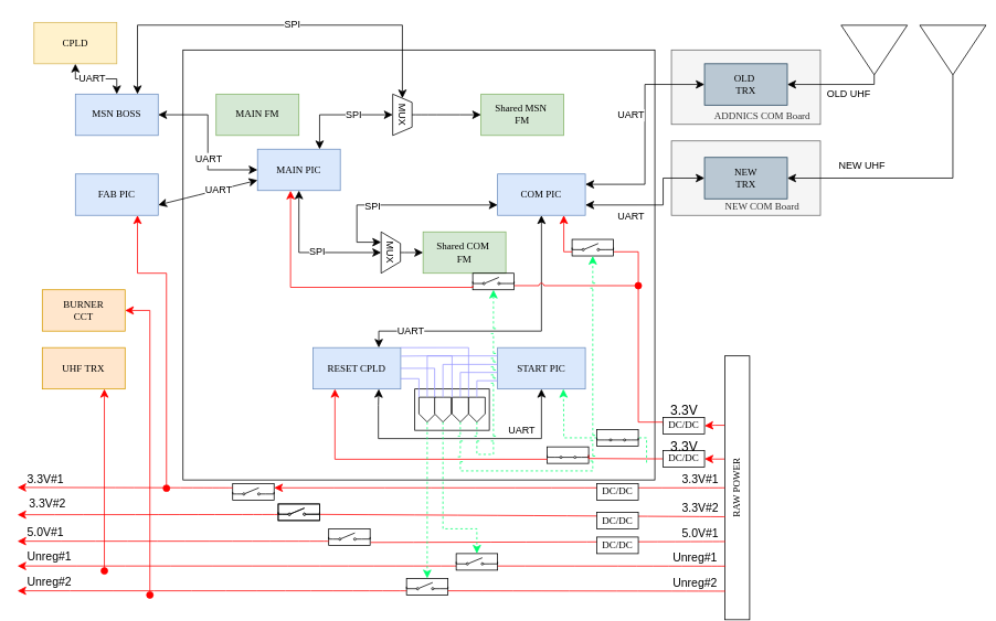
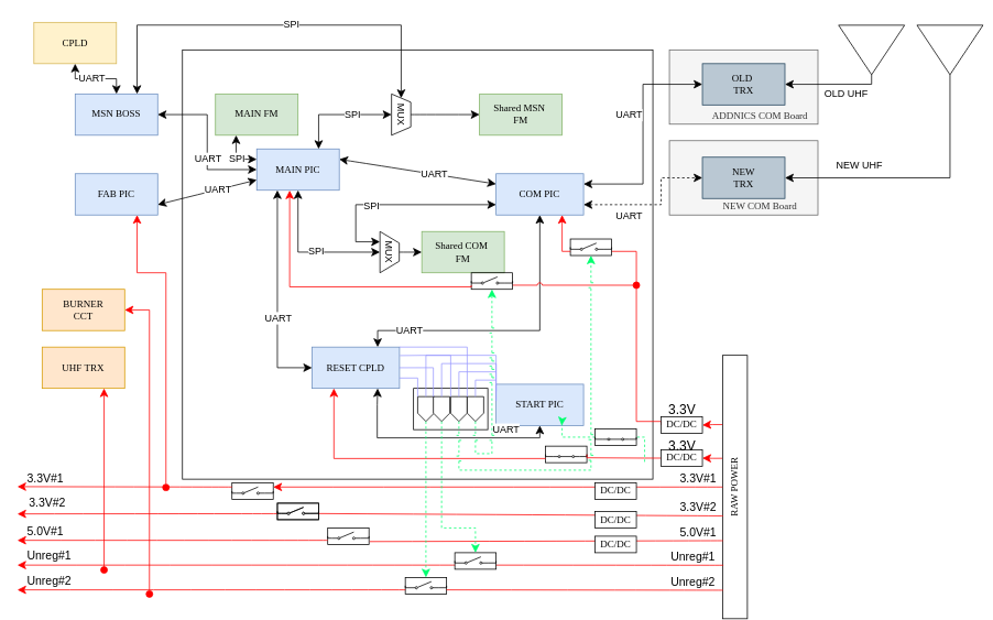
+ <mxCell id="23" value="" style="endArrow=classic;html=1;rounded=0;fontSize=12;startSize=8;endSize=8;exitX=0.25;exitY=1;exitDx=0;exitDy=0;entryX=0;entryY=0.25;entryDx=0;entryDy=0;startArrow=classic;startFill=1;edgeStyle=orthogonalEdgeStyle;" parent="1" source="3" target="4" edge="1"><mxGeometry width="50" height="50" relative="1" as="geometry"><mxPoint x="370" y="269.93" as="sourcePoint" /><mxPoint x="469" y="314.93" as="targetPoint" /></mxGeometry></mxCell>
+ <mxCell id="24" value="SPI" style="edgeLabel;html=1;align=center;verticalAlign=middle;resizable=0;points=[];fontSize=12;" parent="23" vertex="1" connectable="0"><mxGeometry x="0.097" y="1" relative="1" as="geometry"><mxPoint as="offset" /></mxGeometry></mxCell>
+ <mxCell id="13" value="" style="endArrow=classic;html=1;rounded=0;fontSize=12;startSize=8;endSize=8;curved=1;exitX=1;exitY=0.25;exitDx=0;exitDy=0;entryX=0;entryY=0.25;entryDx=0;entryDy=0;startArrow=classic;startFill=1;" parent="1" source="4" target="5" edge="1"><mxGeometry width="50" height="50" relative="1" as="geometry"><mxPoint x="400" y="359.93" as="sourcePoint" /><mxPoint x="450" y="309.93" as="targetPoint" /></mxGeometry></mxCell>
+ <mxCell id="14" value="UART" style="edgeLabel;html=1;align=center;verticalAlign=middle;resizable=0;points=[];fontSize=12;" parent="13" vertex="1" connectable="0"><mxGeometry x="0.209" relative="1" as="geometry"><mxPoint as="offset" /></mxGeometry></mxCell>
- <mxCell id="36" value="" style="endArrow=classic;html=1;rounded=0;fontSize=12;startSize=8;endSize=8;exitX=1;exitY=0.75;exitDx=0;exitDy=0;startArrow=classic;startFill=1;entryX=0;entryY=0.5;entryDx=0;entryDy=0;edgeStyle=orthogonalEdgeStyle;" parent="1" source="5" target="29" edge="1"><mxGeometry width="50" height="50" relative="1" as="geometry"><mxPoint x="716" y="232.93" as="sourcePoint" /><mxPoint x="860" y="111.93" as="targetPoint" /><Array as="points"><mxPoint x="800" y="247.93" /><mxPoint x="800" y="214.93" /></Array></mxGeometry></mxCell>
+ <mxCell id="36" value="" style="endArrow=classic;html=1;rounded=0;fontSize=12;startSize=8;endSize=8;exitX=1;exitY=0.75;exitDx=0;exitDy=0;startArrow=classic;startFill=1;entryX=0;entryY=0.5;entryDx=0;entryDy=0;edgeStyle=orthogonalEdgeStyle;dashed=1;" parent="1" source="5" target="29" edge="1"><mxGeometry width="50" height="50" relative="1" as="geometry"><mxPoint x="716" y="232.93" as="sourcePoint" /><mxPoint x="860" y="111.93" as="targetPoint" /><Array as="points"><mxPoint x="800" y="247.93" /><mxPoint x="800" y="214.93" /></Array></mxGeometry></mxCell>
+ <mxCell id="38" value="" style="endArrow=classic;html=1;rounded=0;fontSize=12;startSize=8;endSize=8;entryX=0;entryY=0.5;entryDx=0;entryDy=0;startArrow=classic;startFill=1;exitX=0.25;exitY=1;exitDx=0;exitDy=0;edgeStyle=orthogonalEdgeStyle;" parent="1" source="4" target="41" edge="1"><mxGeometry width="50" height="50" relative="1" as="geometry"><mxPoint x="440" y="259.933" as="sourcePoint" /><mxPoint x="260" y="410.79" as="targetPoint" /></mxGeometry></mxCell>
+ <mxCell id="39" value="UART" style="edgeLabel;html=1;align=center;verticalAlign=middle;resizable=0;points=[];fontSize=12;" parent="38" vertex="1" connectable="0"><mxGeometry x="0.209" relative="1" as="geometry"><mxPoint as="offset" /></mxGeometry></mxCell>
- <mxCell id="42" value="START PIC" style="shape=rect;dashed=0;shadow=0;html=1;whiteSpace=wrap;rounded=0;comic=0;labelBackgroundColor=none;strokeWidth=1;fontFamily=Verdana;fontSize=12;align=center;fillColor=#dae8fc;strokeColor=#6c8ebf;" parent="40" vertex="1"><mxGeometry x="223" width="106" height="50" as="geometry" /></mxCell>
+ <mxCell id="42" value="START PIC" style="shape=rect;dashed=0;shadow=0;html=1;whiteSpace=wrap;rounded=0;comic=0;labelBackgroundColor=none;strokeWidth=1;fontFamily=Verdana;fontSize=12;align=center;fillColor=#dae8fc;strokeColor=#6c8ebf;" parent="40" vertex="1"><mxGeometry x="223" y="45" width="106" height="50" as="geometry" /></mxCell>
